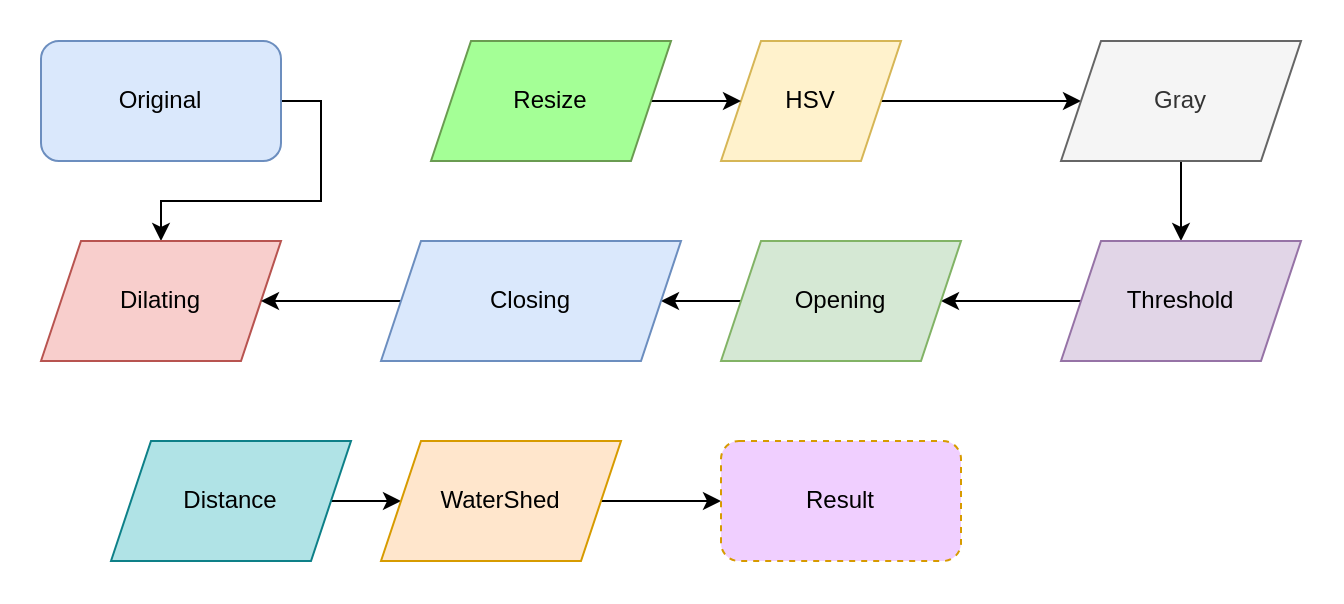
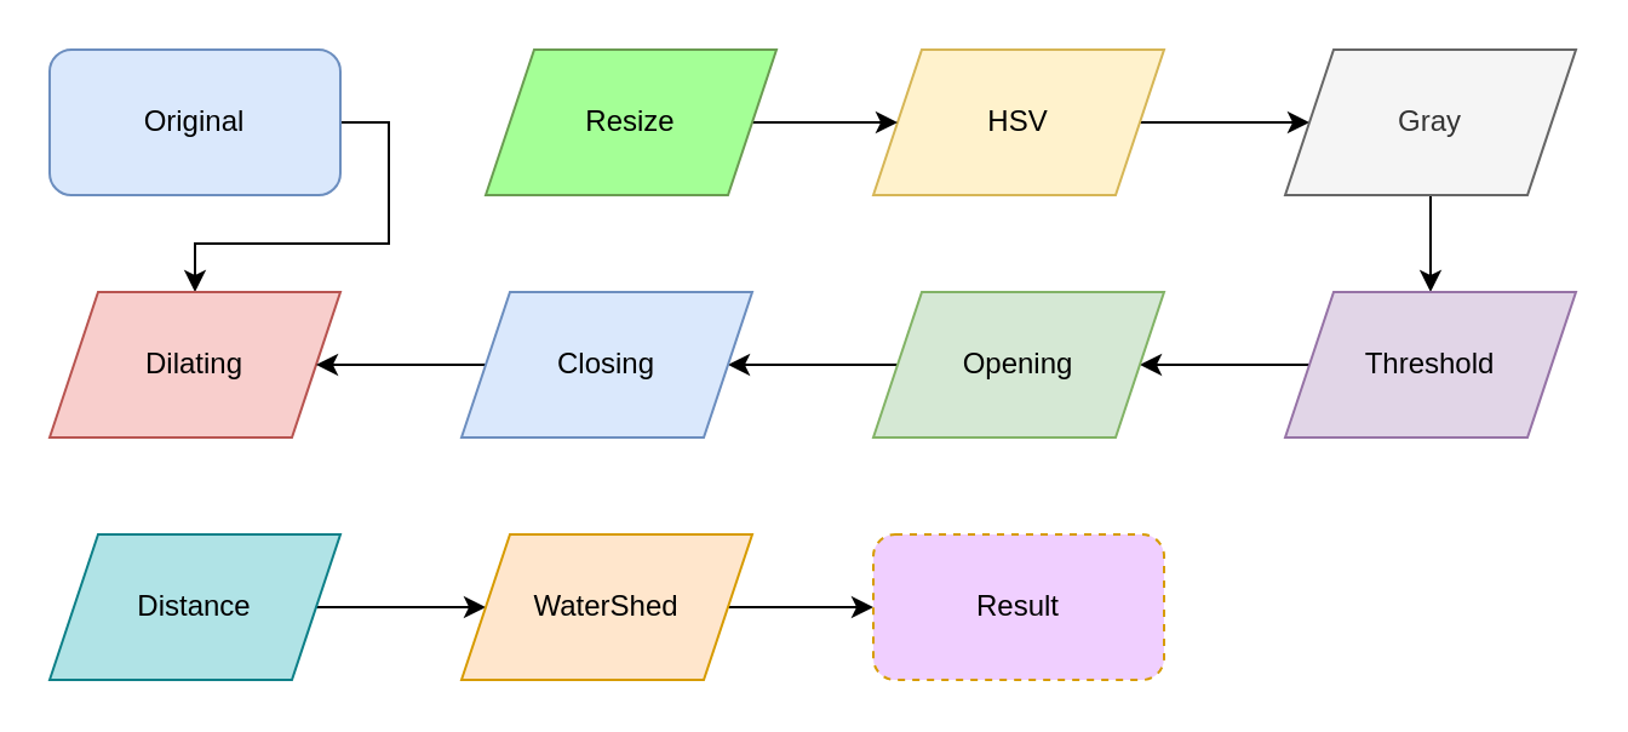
- <mxCell id="19" value="Resize" style="shape=parallelogram;perimeter=parallelogramPerimeter;whiteSpace=wrap;html=1;fixedSize=1;strokeColor=#6A9C51;fillColor=#A4FF96;" vertex="1" parent="1"><mxGeometry x="215" y="20" width="120" height="60" as="geometry" /></mxCell>
+ <mxCell id="19" value="Resize" style="shape=parallelogram;perimeter=parallelogramPerimeter;whiteSpace=wrap;html=1;fixedSize=1;strokeColor=#6A9C51;fillColor=#A4FF96;" vertex="1" parent="1"><mxGeometry x="200" y="20" width="120" height="60" as="geometry" /></mxCell>
- <mxCell id="5" value="HSV" style="shape=parallelogram;perimeter=parallelogramPerimeter;whiteSpace=wrap;html=1;fixedSize=1;fillColor=#fff2cc;strokeColor=#d6b656;" vertex="1" parent="1"><mxGeometry x="360" y="20" width="90" height="60" as="geometry" /></mxCell>
+ <mxCell id="5" value="HSV" style="shape=parallelogram;perimeter=parallelogramPerimeter;whiteSpace=wrap;html=1;fixedSize=1;fillColor=#fff2cc;strokeColor=#d6b656;" vertex="1" parent="1"><mxGeometry x="360" y="20" width="120" height="60" as="geometry" /></mxCell>
- <mxCell id="21" value="Closing" style="shape=parallelogram;perimeter=parallelogramPerimeter;whiteSpace=wrap;html=1;fixedSize=1;strokeColor=#6c8ebf;fillColor=#dae8fc;" vertex="1" parent="1"><mxGeometry x="190" y="120" width="150" height="60" as="geometry" /></mxCell>
+ <mxCell id="21" value="Closing" style="shape=parallelogram;perimeter=parallelogramPerimeter;whiteSpace=wrap;html=1;fixedSize=1;strokeColor=#6c8ebf;fillColor=#dae8fc;" vertex="1" parent="1"><mxGeometry x="190" y="120" width="120" height="60" as="geometry" /></mxCell>
- <mxCell id="14" value="Distance" style="shape=parallelogram;perimeter=parallelogramPerimeter;whiteSpace=wrap;html=1;fixedSize=1;fillColor=#b0e3e6;strokeColor=#0e8088;" vertex="1" parent="1"><mxGeometry x="55" y="220" width="120" height="60" as="geometry" /></mxCell>
+ <mxCell id="14" value="Distance" style="shape=parallelogram;perimeter=parallelogramPerimeter;whiteSpace=wrap;html=1;fixedSize=1;fillColor=#b0e3e6;strokeColor=#0e8088;" vertex="1" parent="1"><mxGeometry x="20" y="220" width="120" height="60" as="geometry" /></mxCell>
